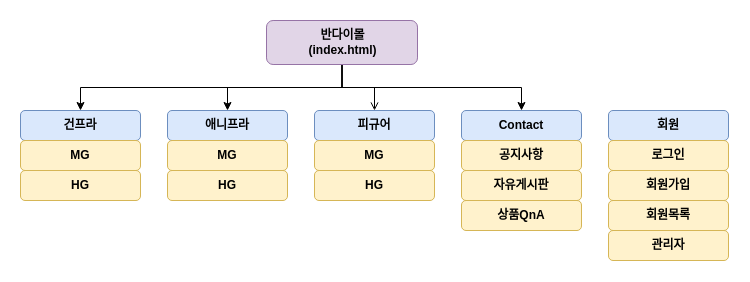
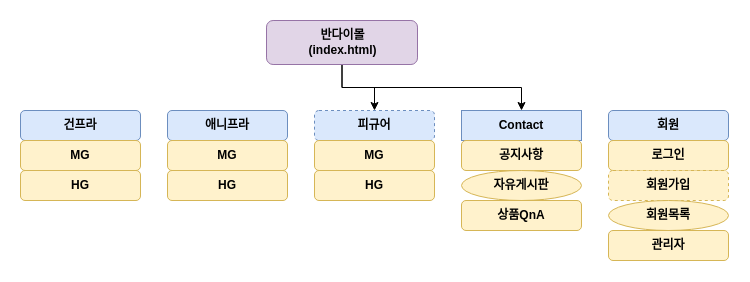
- <mxCell id="2" style="edgeStyle=orthogonalEdgeStyle;rounded=0;orthogonalLoop=1;jettySize=auto;html=1;exitX=0.5;exitY=1;exitDx=0;exitDy=0;entryX=0.5;entryY=0;entryDx=0;entryDy=0;" edge="1" parent="1" source="6" target="7"><mxGeometry relative="1" as="geometry" /></mxCell>
- <mxCell id="3" style="edgeStyle=orthogonalEdgeStyle;rounded=0;orthogonalLoop=1;jettySize=auto;html=1;exitX=0.5;exitY=1;exitDx=0;exitDy=0;entryX=0.5;entryY=0;entryDx=0;entryDy=0;" edge="1" parent="1" source="6" target="8"><mxGeometry relative="1" as="geometry" /></mxCell>
- <mxCell id="4" style="edgeStyle=orthogonalEdgeStyle;rounded=0;orthogonalLoop=1;jettySize=auto;html=1;exitX=0.5;exitY=1;exitDx=0;exitDy=0;entryX=0.5;entryY=0;entryDx=0;entryDy=0;endArrow=open;" edge="1" parent="1" source="6" target="9"><mxGeometry relative="1" as="geometry" /></mxCell>
+ <mxCell id="4" style="edgeStyle=orthogonalEdgeStyle;rounded=0;orthogonalLoop=1;jettySize=auto;html=1;exitX=0.5;exitY=1;exitDx=0;exitDy=0;entryX=0.5;entryY=0;entryDx=0;entryDy=0;" edge="1" parent="1" source="6" target="9"><mxGeometry relative="1" as="geometry" /></mxCell>
- <mxCell id="9" value="피규어" style="rounded=1;whiteSpace=wrap;html=1;fontStyle=1;fillColor=#dae8fc;strokeColor=#6c8ebf;" vertex="1" parent="1"><mxGeometry x="314" y="110" width="120" height="30" as="geometry" /></mxCell>
+ <mxCell id="9" value="피규어" style="rounded=1;whiteSpace=wrap;html=1;fontStyle=1;fillColor=#dae8fc;strokeColor=#6c8ebf;dashed=1;" vertex="1" parent="1"><mxGeometry x="314" y="110" width="120" height="30" as="geometry" /></mxCell>
- <mxCell id="10" value="Contact" style="rounded=1;whiteSpace=wrap;html=1;fontStyle=1;fillColor=#dae8fc;strokeColor=#6c8ebf;" vertex="1" parent="1"><mxGeometry x="461" y="110" width="120" height="30" as="geometry" /></mxCell>
+ <mxCell id="10" value="Contact" style="whiteSpace=wrap;html=1;fontStyle=1;fillColor=#dae8fc;strokeColor=#6c8ebf;rounded=0;" vertex="1" parent="1"><mxGeometry x="461" y="110" width="120" height="30" as="geometry" /></mxCell>
- <mxCell id="17" value="자유게시판" style="rounded=1;whiteSpace=wrap;html=1;fontStyle=1;fillColor=#fff2cc;strokeColor=#d6b656;" vertex="1" parent="1"><mxGeometry x="461" y="170" width="120" height="30" as="geometry" /></mxCell>
+ <mxCell id="17" value="자유게시판" style="ellipse;whiteSpace=wrap;html=1;fontStyle=1;fillColor=#fff2cc;strokeColor=#d6b656;" vertex="1" parent="1"><mxGeometry x="461" y="170" width="120" height="30" as="geometry" /></mxCell>
- <mxCell id="13" value="회원가입" style="rounded=1;whiteSpace=wrap;html=1;fontStyle=1;fillColor=#fff2cc;strokeColor=#d6b656;" vertex="1" parent="1"><mxGeometry x="608" y="170" width="120" height="30" as="geometry" /></mxCell>
+ <mxCell id="13" value="회원가입" style="rounded=1;whiteSpace=wrap;html=1;fontStyle=1;fillColor=#fff2cc;strokeColor=#d6b656;dashed=1;" vertex="1" parent="1"><mxGeometry x="608" y="170" width="120" height="30" as="geometry" /></mxCell>
- <mxCell id="14" value="회원목록" style="rounded=1;whiteSpace=wrap;html=1;fontStyle=1;fillColor=#fff2cc;strokeColor=#d6b656;" vertex="1" parent="1"><mxGeometry x="608" y="200" width="120" height="30" as="geometry" /></mxCell>
+ <mxCell id="14" value="회원목록" style="ellipse;whiteSpace=wrap;html=1;fontStyle=1;fillColor=#fff2cc;strokeColor=#d6b656;" vertex="1" parent="1"><mxGeometry x="608" y="200" width="120" height="30" as="geometry" /></mxCell>
